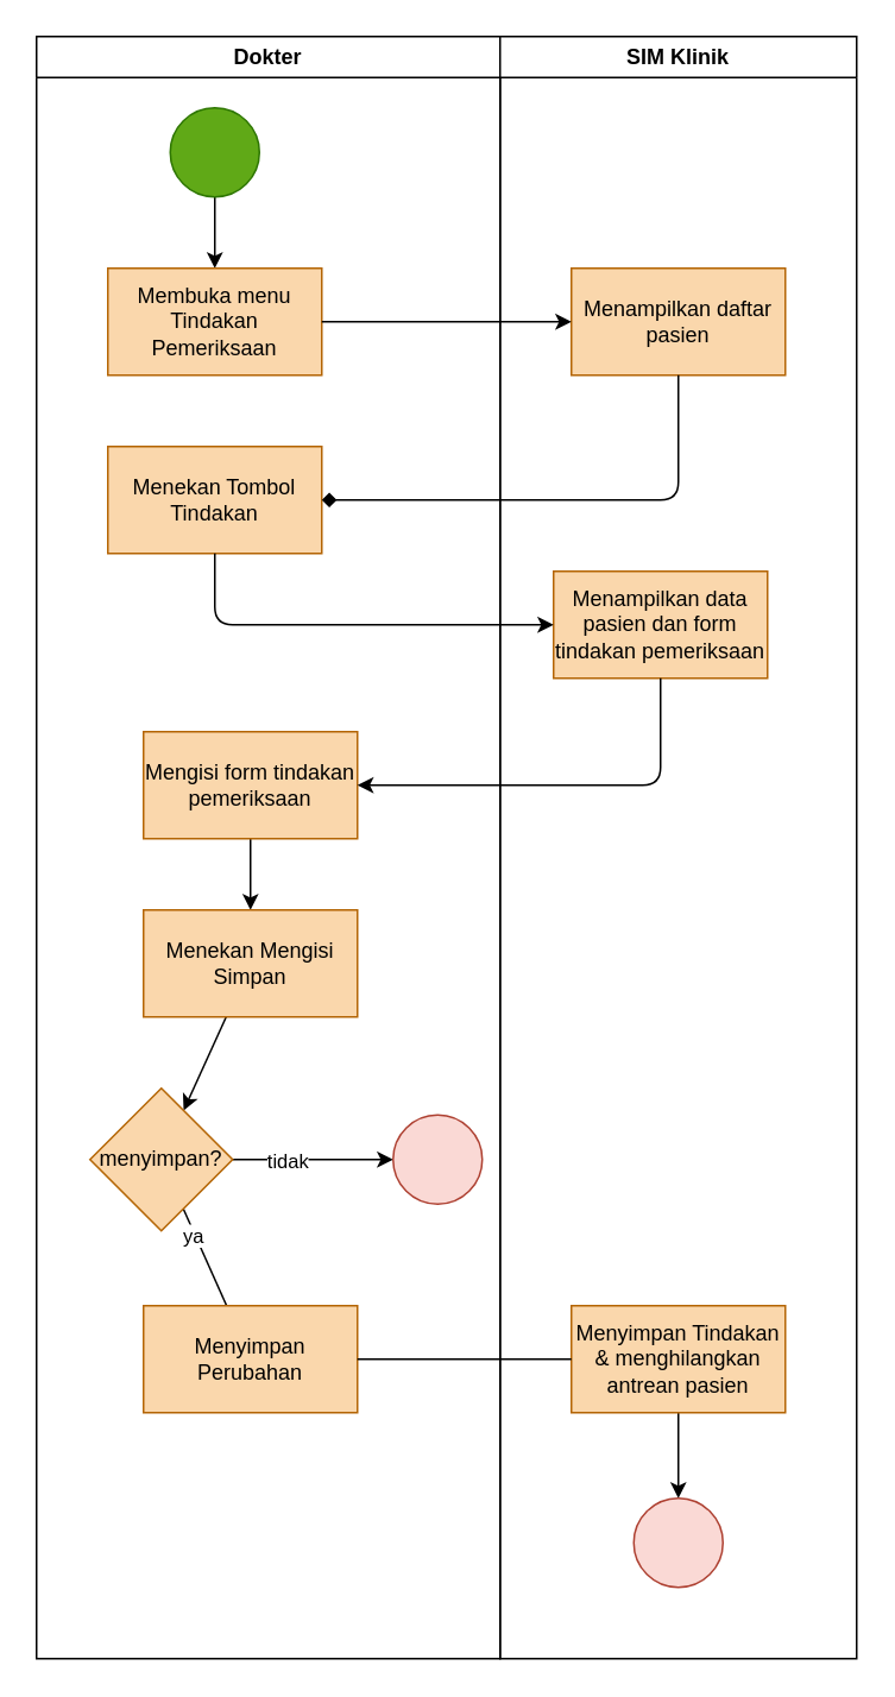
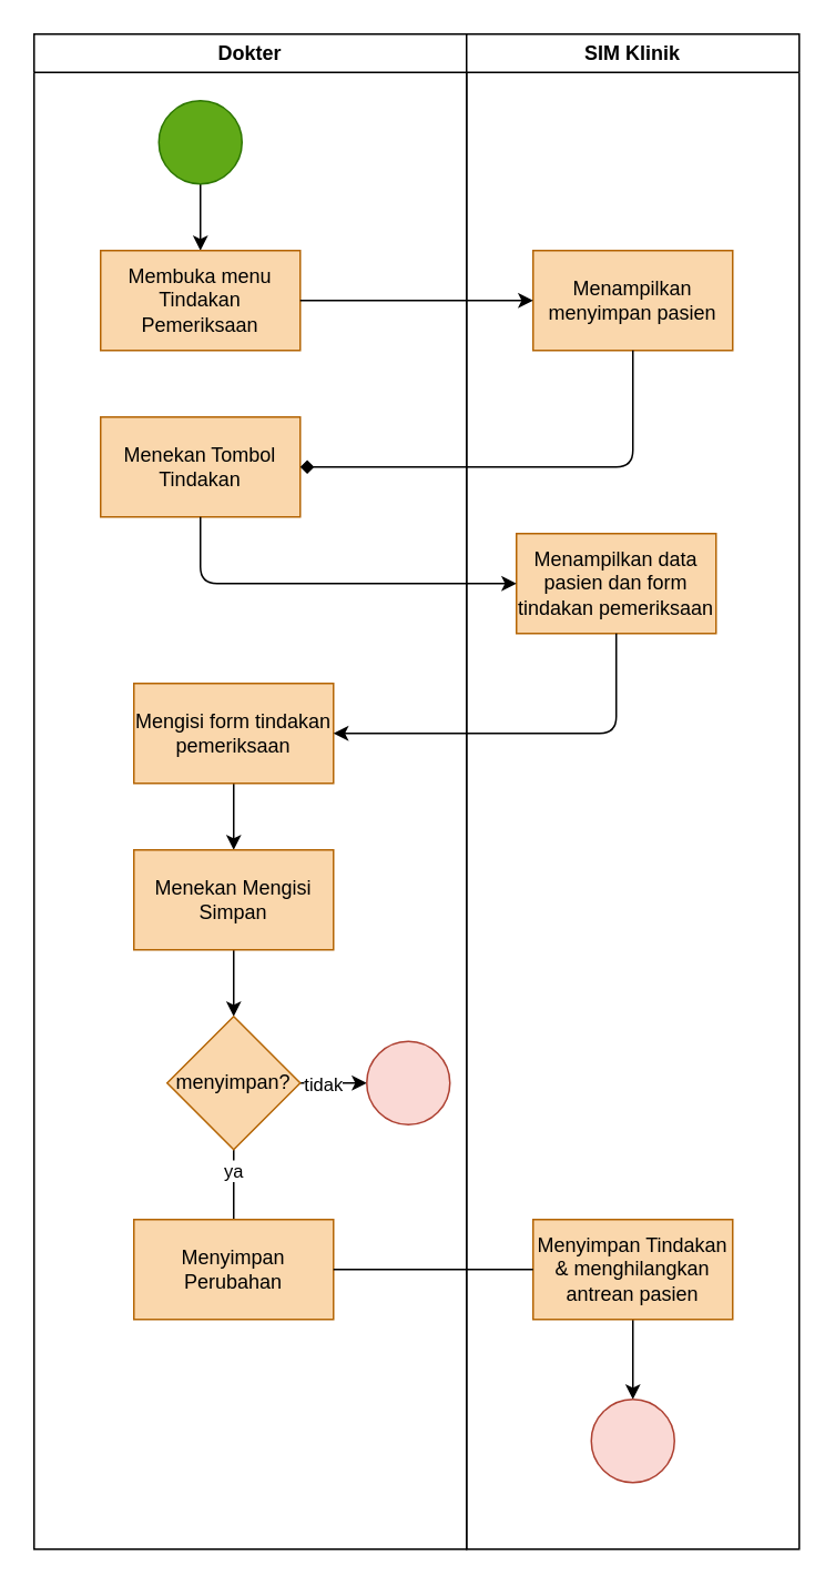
- <mxCell id="19" value="Menampilkan daftar pasien" style="whiteSpace=wrap;html=1;fillColor=#fad7ac;strokeColor=#b46504;fontColor=#000000;" vertex="1" parent="18"><mxGeometry x="40" y="130" width="120" height="60" as="geometry" /></mxCell>
+ <mxCell id="19" value="Menampilkan menyimpan pasien" style="whiteSpace=wrap;html=1;fillColor=#fad7ac;strokeColor=#b46504;fontColor=#000000;" vertex="1" parent="18"><mxGeometry x="40" y="130" width="120" height="60" as="geometry" /></mxCell>
- <mxCell id="15" value="menyimpan?" style="rhombus;whiteSpace=wrap;html=1;fillColor=#fad7ac;strokeColor=#b46504;fontColor=#000000;" vertex="1" parent="2"><mxGeometry x="30" y="590" width="80" height="80" as="geometry" /></mxCell>
+ <mxCell id="15" value="menyimpan?" style="rhombus;whiteSpace=wrap;html=1;fillColor=#fad7ac;strokeColor=#b46504;fontColor=#000000;" vertex="1" parent="2"><mxGeometry x="80" y="590" width="80" height="80" as="geometry" /></mxCell>
